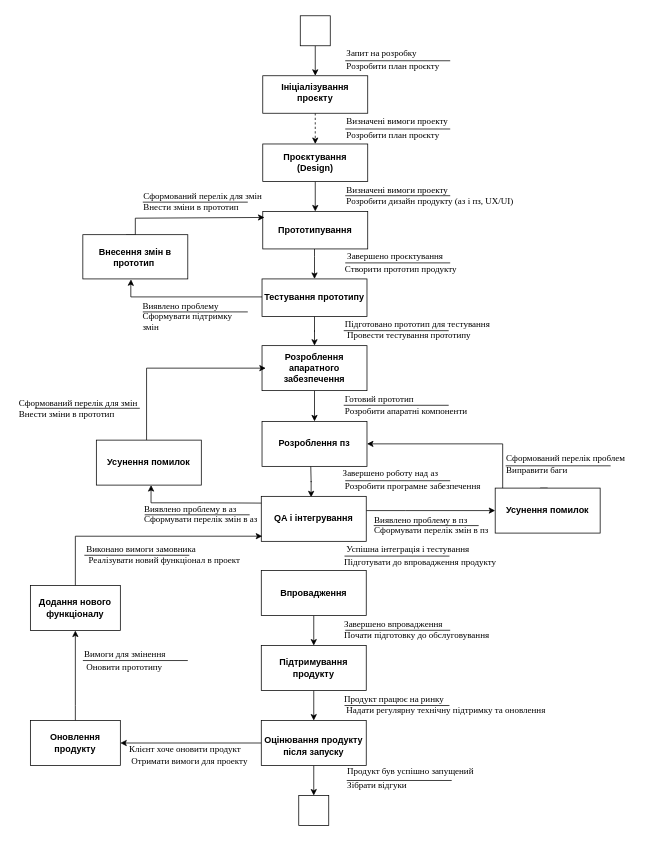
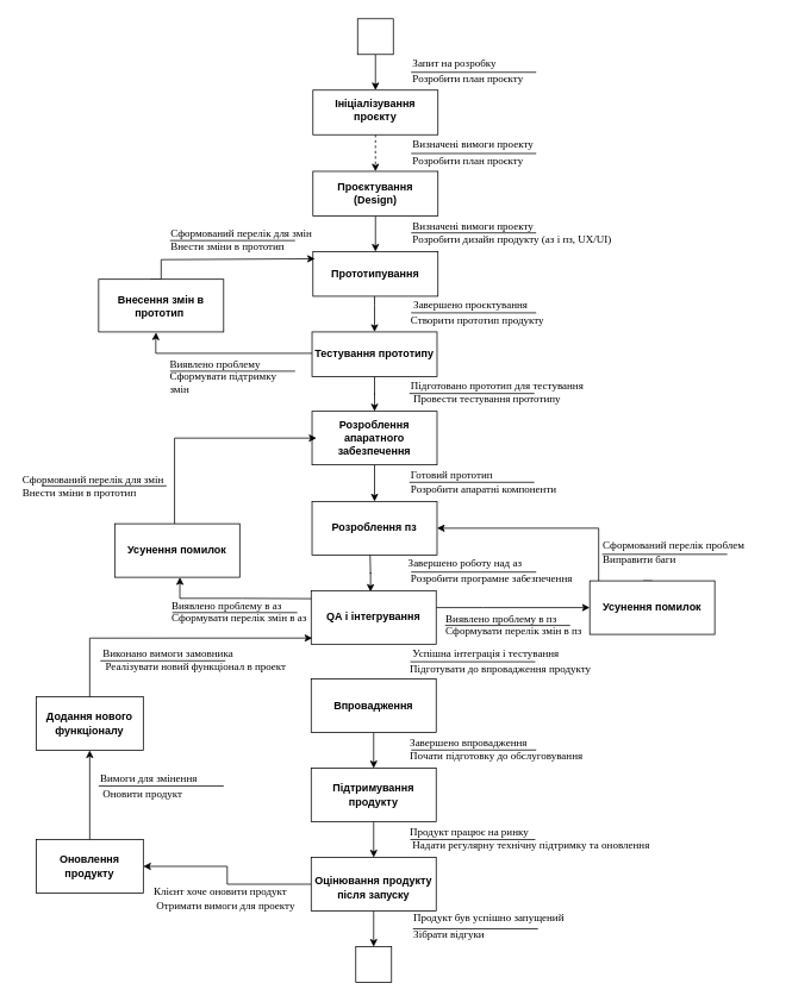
- <mxCell id="76" value="&lt;font face=&quot;Times New Roman&quot;&gt;Вимоги для змінення&lt;/font&gt;&lt;table cellpadding=&quot;0&quot; border=&quot;0&quot; class=&quot;MsoNormalTable&quot;&gt;&lt;tbody&gt;&lt;tr&gt;&lt;td style=&quot;padding: 0.75pt;&quot;&gt;&lt;font face=&quot;Times New Roman&quot;&gt;Оновити прототипу&lt;/font&gt;&lt;/td&gt;&lt;/tr&gt;&lt;/tbody&gt;&lt;/table&gt;" style="text;whiteSpace=wrap;html=1;" vertex="1" parent="1"><mxGeometry x="110" y="858" width="212" height="60" as="geometry" /></mxCell>
+ <mxCell id="76" value="&lt;font face=&quot;Times New Roman&quot;&gt;Вимоги для змінення&lt;/font&gt;&lt;table cellpadding=&quot;0&quot; border=&quot;0&quot; class=&quot;MsoNormalTable&quot;&gt;&lt;tbody&gt;&lt;tr&gt;&lt;td style=&quot;padding: 0.75pt;&quot;&gt;&lt;font face=&quot;Times New Roman&quot;&gt;Оновити продукт&lt;/font&gt;&lt;/td&gt;&lt;/tr&gt;&lt;/tbody&gt;&lt;/table&gt;" style="text;whiteSpace=wrap;html=1;" vertex="1" parent="1"><mxGeometry x="110" y="858" width="212" height="60" as="geometry" /></mxCell>
- <mxCell id="28" value="&lt;b&gt;Оновлення продукту&lt;/b&gt;" style="whiteSpace=wrap;html=1;rounded=0;" vertex="1" parent="1"><mxGeometry x="40" y="960" width="120" height="60" as="geometry" /></mxCell>
+ <mxCell id="28" value="&lt;b&gt;Оновлення продукту&lt;/b&gt;" style="whiteSpace=wrap;html=1;rounded=0;" vertex="1" parent="1"><mxGeometry x="40" y="940" width="120" height="60" as="geometry" /></mxCell>
